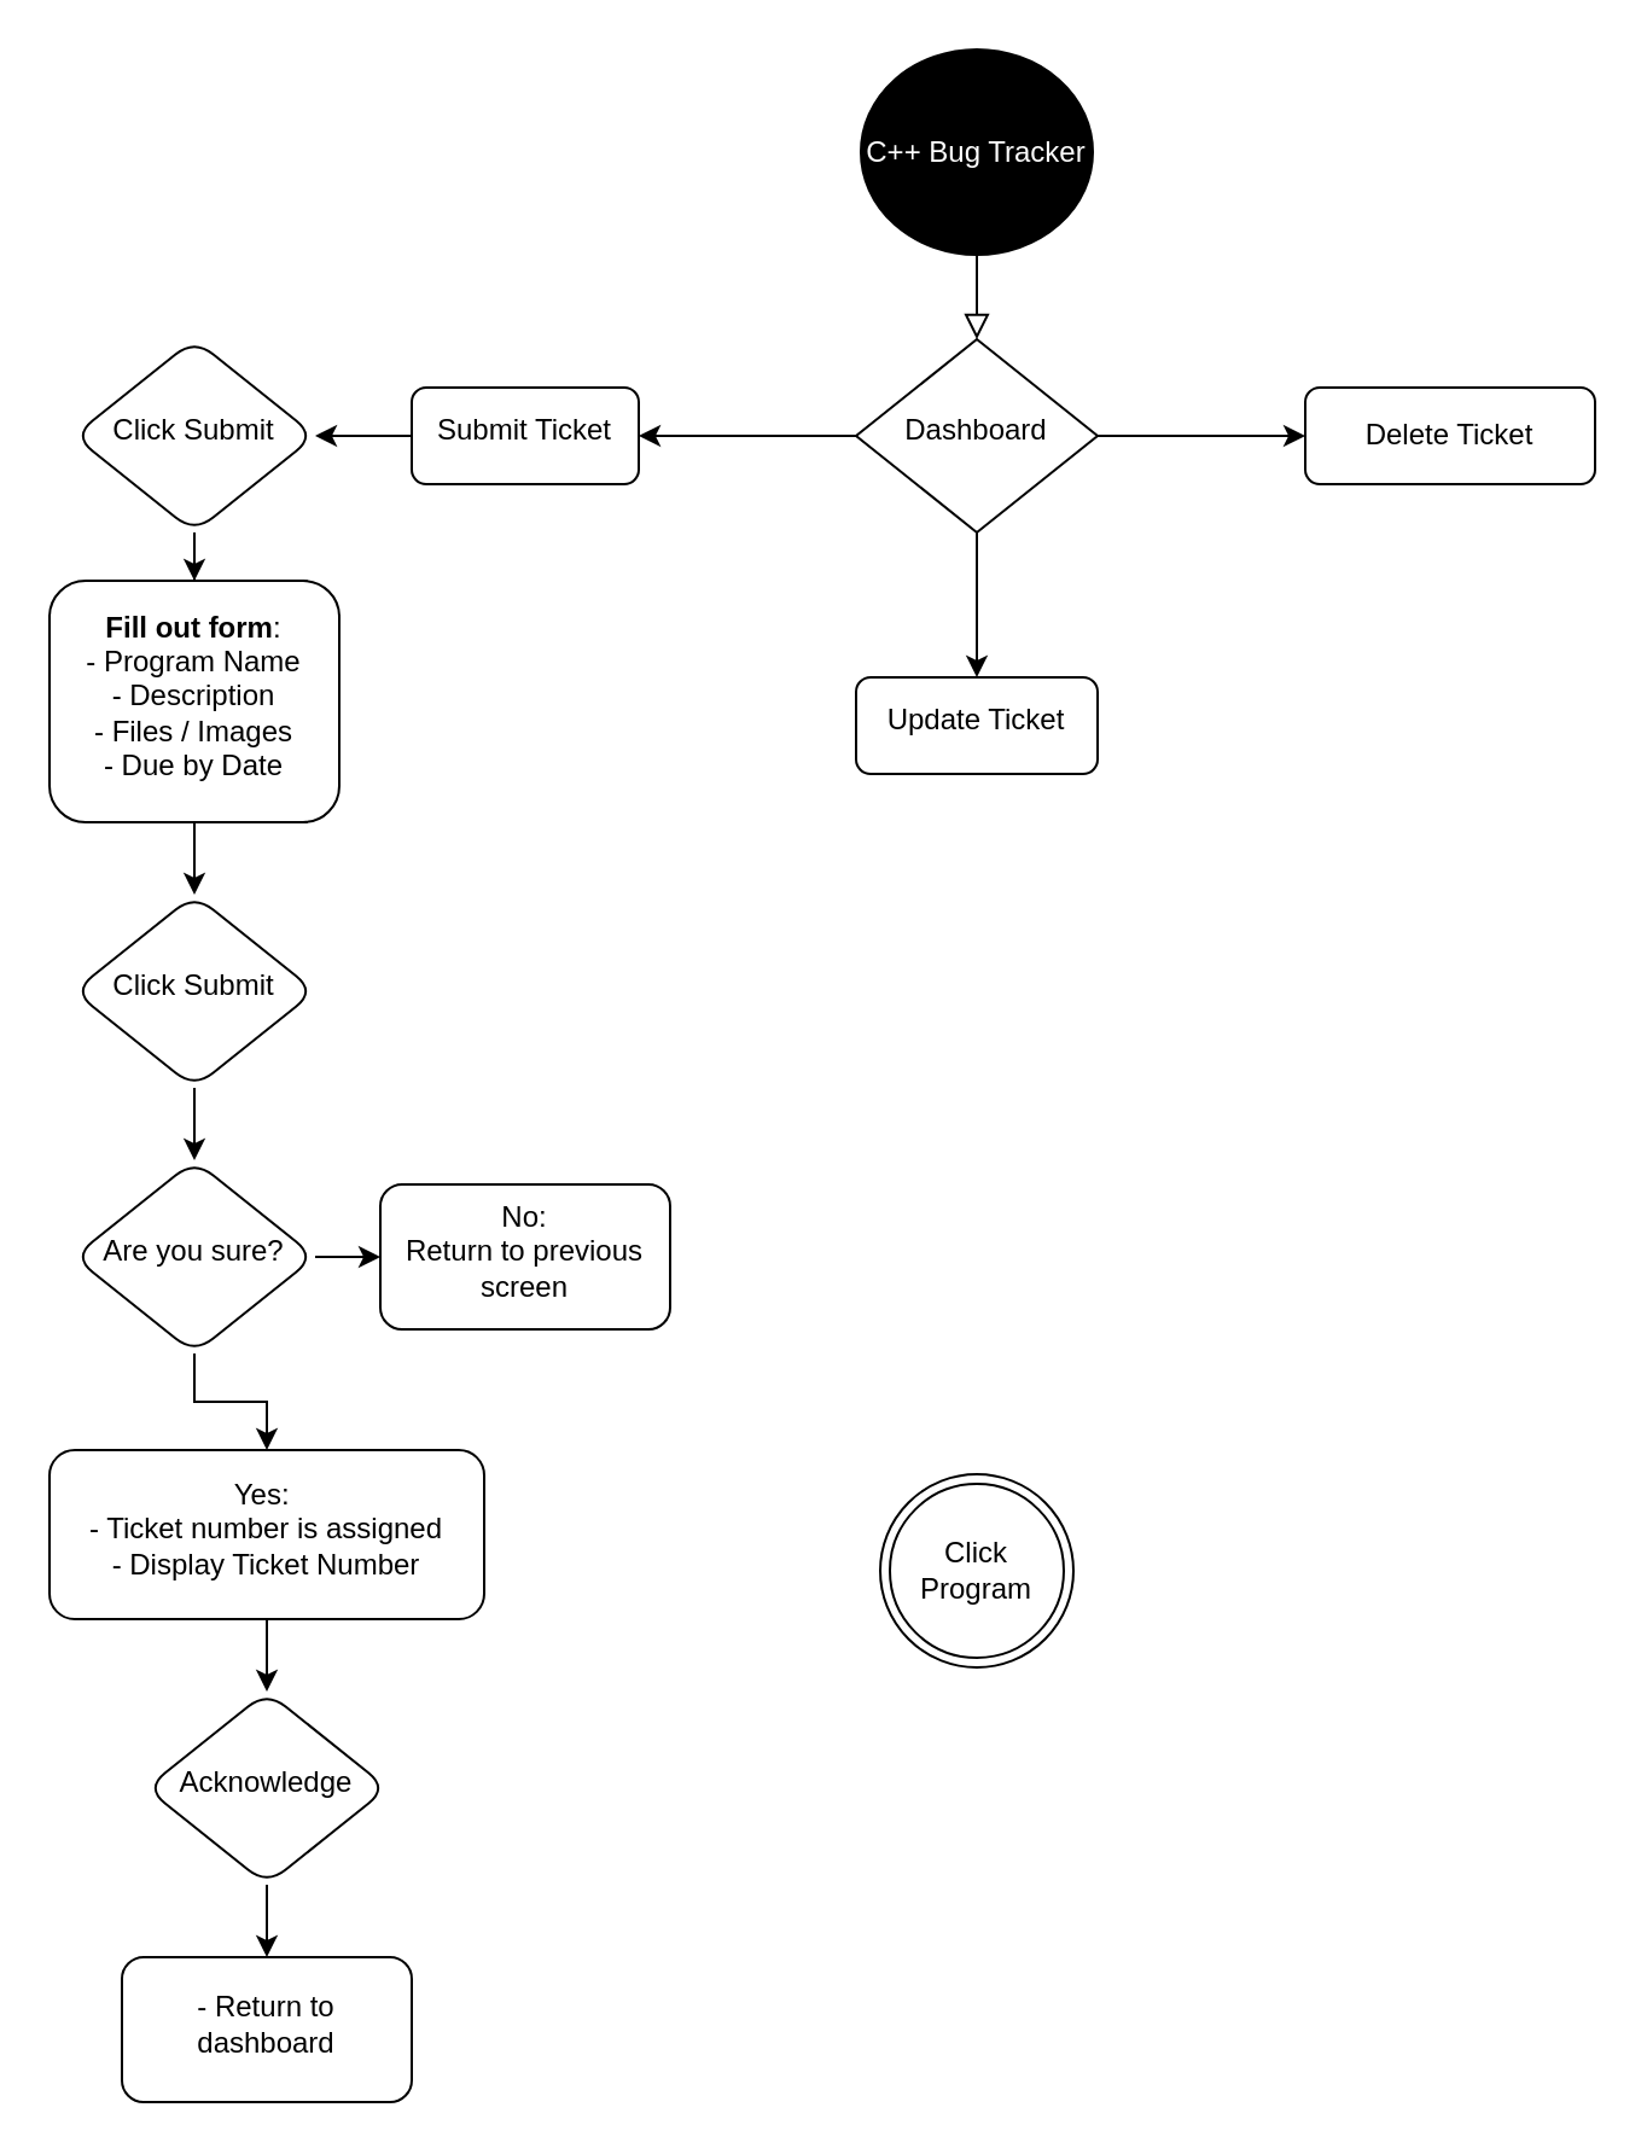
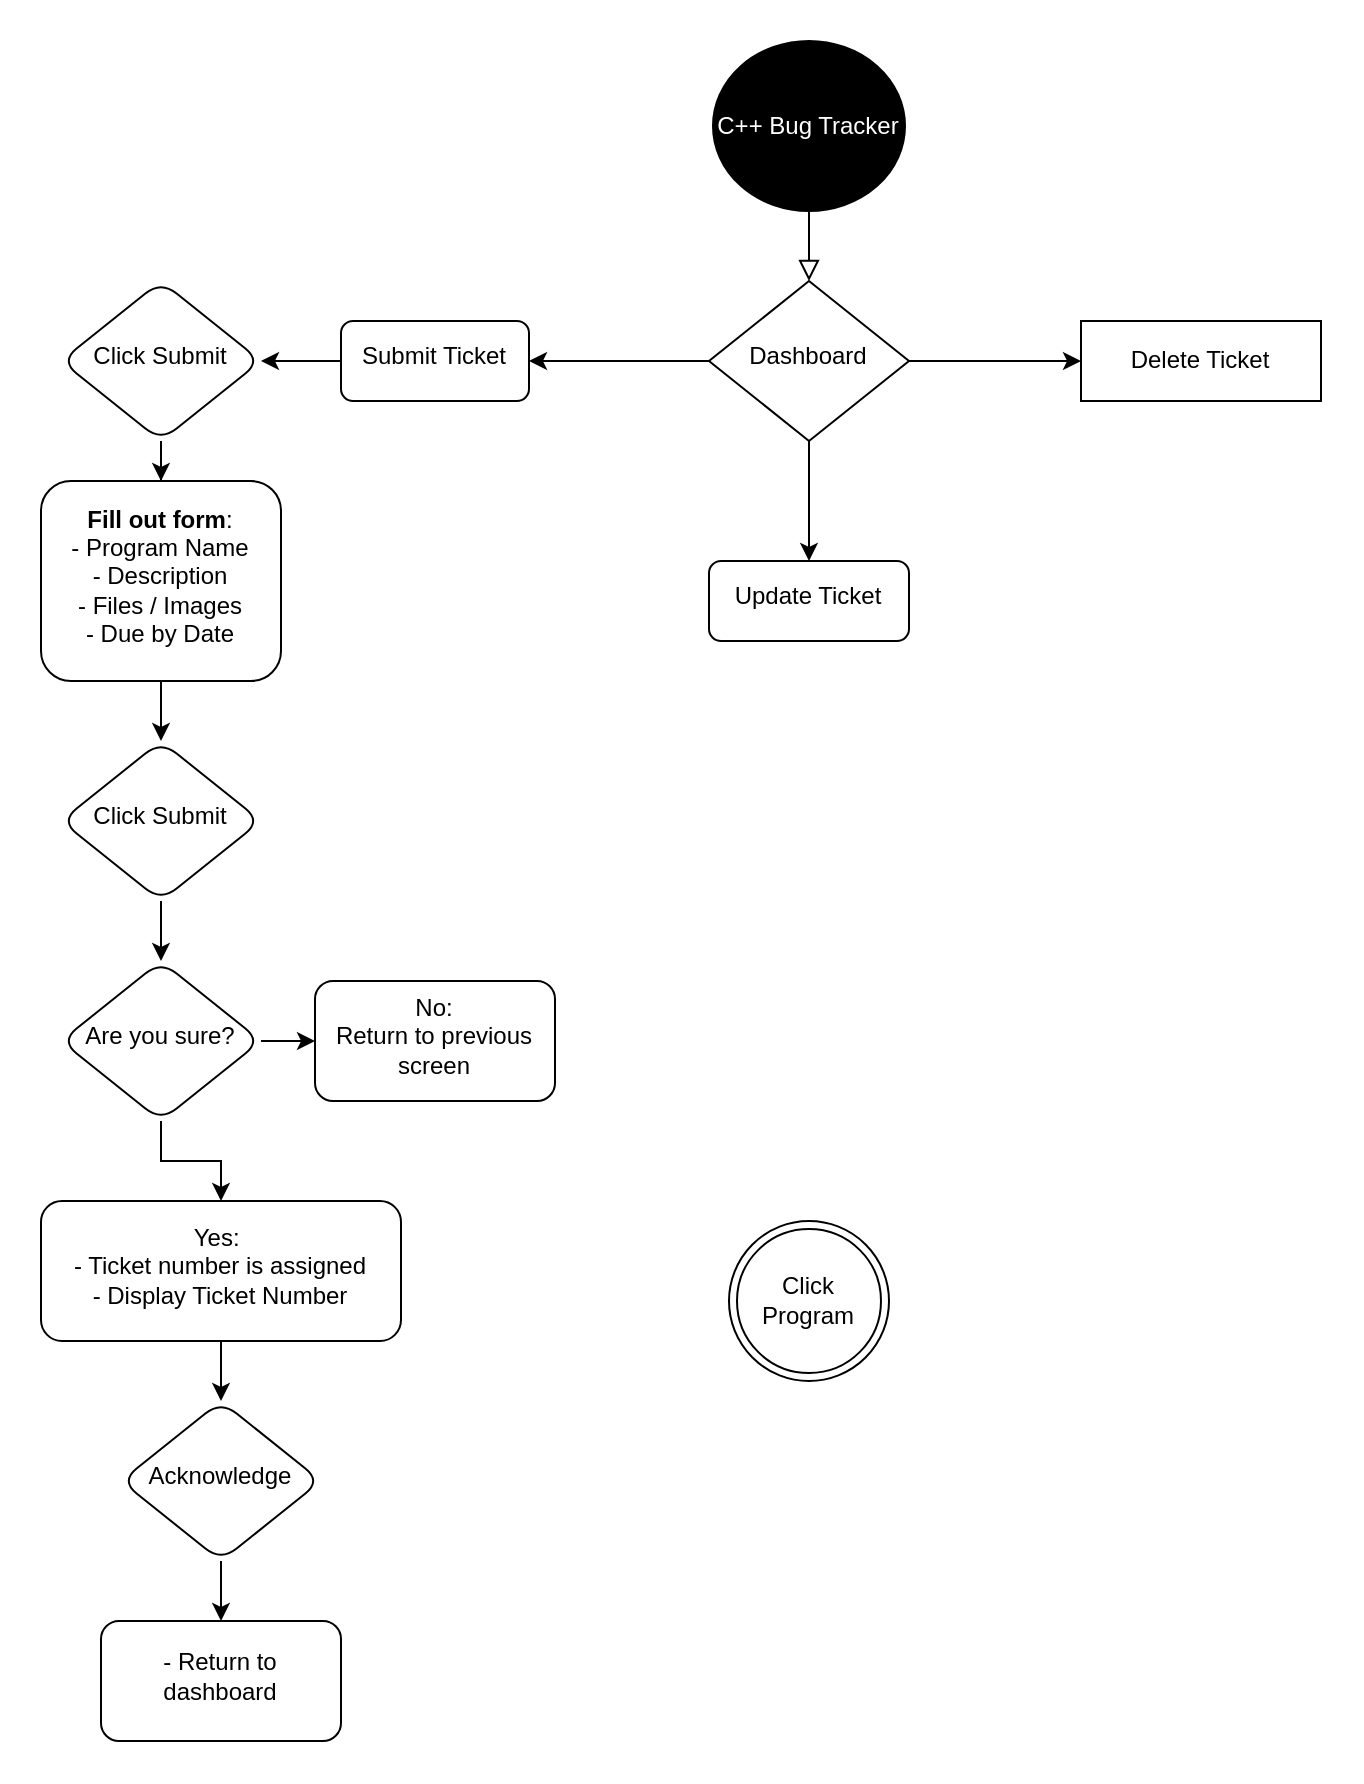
- <mxCell id="8" value="Delete Ticket" style="rounded=1;whiteSpace=wrap;html=1;fontSize=12;glass=0;strokeWidth=1;shadow=0;" parent="1" vertex="1"><mxGeometry x="540" y="160" width="120" height="40" as="geometry" /></mxCell>
+ <mxCell id="8" value="Delete Ticket" style="whiteSpace=wrap;html=1;fontSize=12;glass=0;strokeWidth=1;shadow=0;rounded=0;" parent="1" vertex="1"><mxGeometry x="540" y="160" width="120" height="40" as="geometry" /></mxCell>
